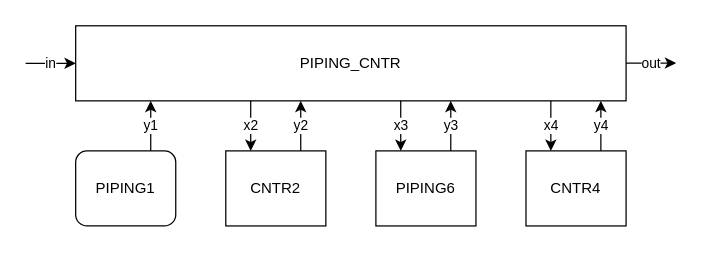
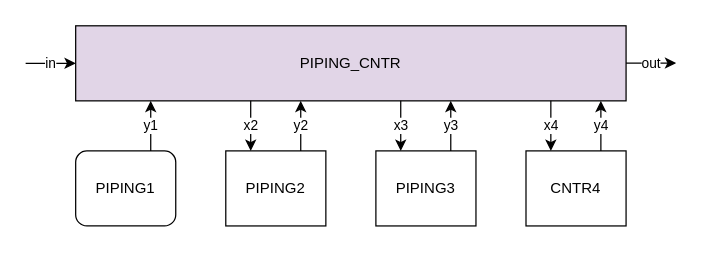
- <mxCell id="2" value="PIPING_CNTR" style="rounded=0;whiteSpace=wrap;html=1;" vertex="1" parent="1"><mxGeometry x="60" y="20" width="440" height="60" as="geometry" /></mxCell>
+ <mxCell id="2" value="PIPING_CNTR" style="rounded=0;whiteSpace=wrap;html=1;fillColor=#e1d5e7;" vertex="1" parent="1"><mxGeometry x="60" y="20" width="440" height="60" as="geometry" /></mxCell>
- <mxCell id="4" value="CNTR2" style="rounded=0;whiteSpace=wrap;html=1;" vertex="1" parent="1"><mxGeometry x="180" y="120" width="80" height="60" as="geometry" /></mxCell>
+ <mxCell id="4" value="PIPING2" style="rounded=0;whiteSpace=wrap;html=1;" vertex="1" parent="1"><mxGeometry x="180" y="120" width="80" height="60" as="geometry" /></mxCell>
- <mxCell id="5" value="PIPING6" style="rounded=0;whiteSpace=wrap;html=1;" vertex="1" parent="1"><mxGeometry x="300" y="120" width="80" height="60" as="geometry" /></mxCell>
+ <mxCell id="5" value="PIPING3" style="rounded=0;whiteSpace=wrap;html=1;" vertex="1" parent="1"><mxGeometry x="300" y="120" width="80" height="60" as="geometry" /></mxCell>
